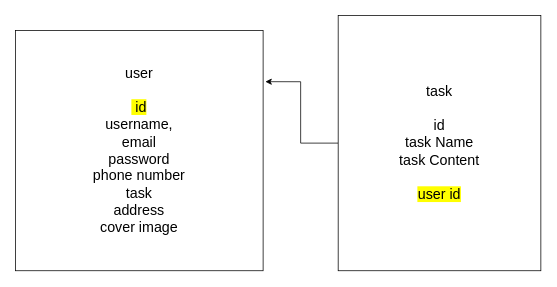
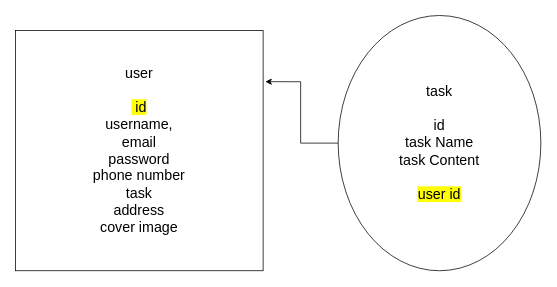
- <mxCell id="3" value="&lt;font style=&quot;font-size: 19px&quot;&gt;task&lt;br&gt;&lt;br&gt;id&lt;br&gt;task Name&lt;br&gt;task Content&lt;br&gt;&lt;br&gt;&lt;span style=&quot;background-color: rgb(255 , 255 , 0)&quot;&gt;user id&lt;/span&gt;&lt;/font&gt;" style="rounded=0;whiteSpace=wrap;html=1;" vertex="1" parent="1"><mxGeometry x="450" y="20" width="270" height="340" as="geometry" /></mxCell>
+ <mxCell id="3" value="&lt;font style=&quot;font-size: 19px&quot;&gt;task&lt;br&gt;&lt;br&gt;id&lt;br&gt;task Name&lt;br&gt;task Content&lt;br&gt;&lt;br&gt;&lt;span style=&quot;background-color: rgb(255 , 255 , 0)&quot;&gt;user id&lt;/span&gt;&lt;/font&gt;" style="ellipse;whiteSpace=wrap;html=1;" vertex="1" parent="1"><mxGeometry x="450" y="20" width="270" height="340" as="geometry" /></mxCell>
